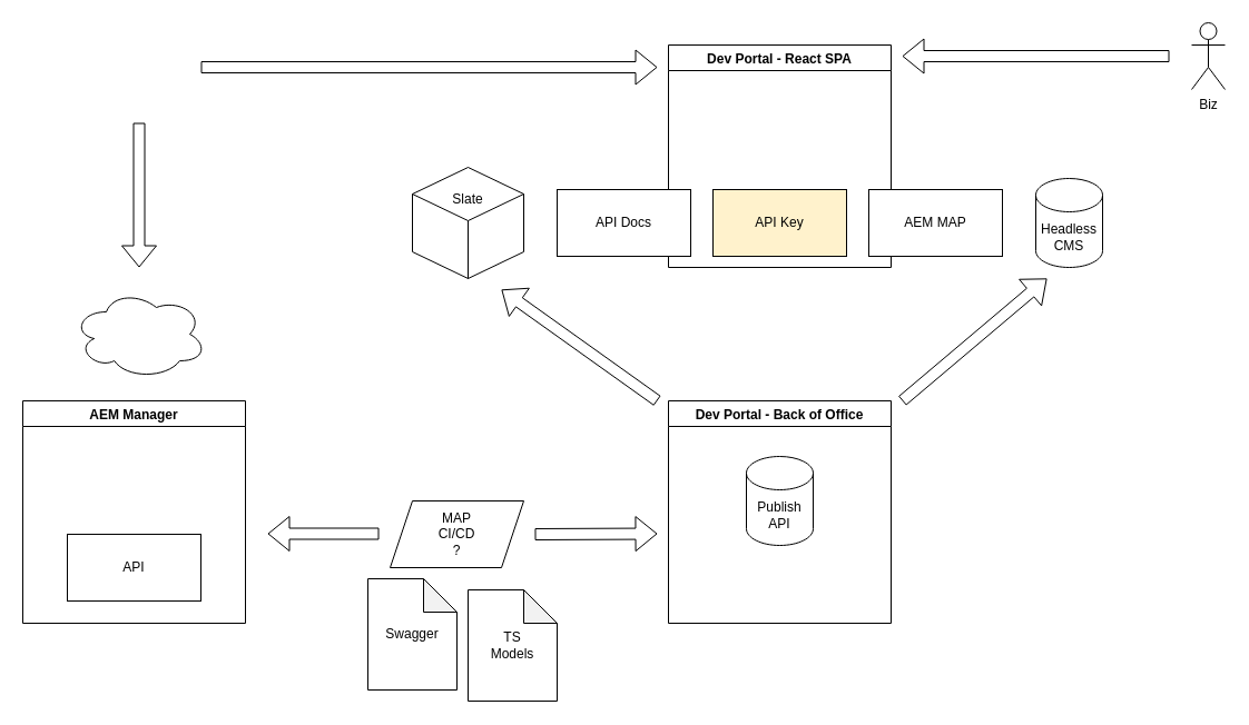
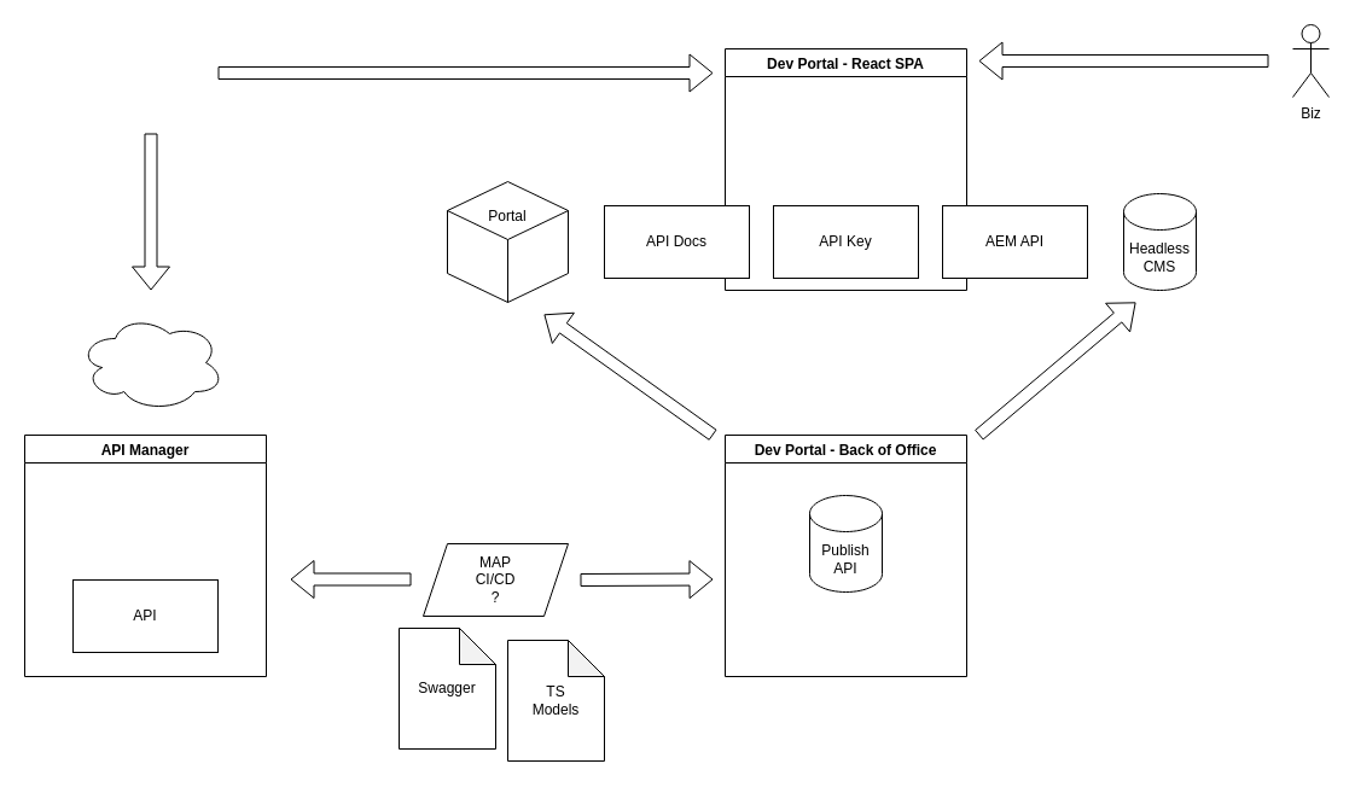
- <mxCell id="6" value="Slate&lt;br&gt;&lt;br&gt;&lt;br&gt;&lt;br&gt;" style="whiteSpace=wrap;html=1;shape=mxgraph.basic.isocube;isoAngle=15;" vertex="1" parent="1"><mxGeometry x="370" y="150" width="100" height="100" as="geometry" /></mxCell>
+ <mxCell id="6" value="Portal&lt;br&gt;&lt;br&gt;&lt;br&gt;&lt;br&gt;" style="whiteSpace=wrap;html=1;shape=mxgraph.basic.isocube;isoAngle=15;" vertex="1" parent="1"><mxGeometry x="370" y="150" width="100" height="100" as="geometry" /></mxCell>
- <mxCell id="4" value="API Key" style="rounded=0;whiteSpace=wrap;html=1;fillColor=#fff2cc;" vertex="1" parent="3"><mxGeometry x="40" y="130" width="120" height="60" as="geometry" /></mxCell>
+ <mxCell id="4" value="API Key" style="rounded=0;whiteSpace=wrap;html=1;" vertex="1" parent="3"><mxGeometry x="40" y="130" width="120" height="60" as="geometry" /></mxCell>
- <mxCell id="5" value="AEM MAP" style="rounded=0;whiteSpace=wrap;html=1;" vertex="1" parent="1"><mxGeometry x="780" y="170" width="120" height="60" as="geometry" /></mxCell>
+ <mxCell id="5" value="AEM API" style="rounded=0;whiteSpace=wrap;html=1;" vertex="1" parent="1"><mxGeometry x="780" y="170" width="120" height="60" as="geometry" /></mxCell>
- <mxCell id="13" value="AEM Manager" style="swimlane;" vertex="1" parent="1"><mxGeometry x="20" y="360" width="200" height="200" as="geometry" /></mxCell>
+ <mxCell id="13" value="API Manager" style="swimlane;" vertex="1" parent="1"><mxGeometry x="20" y="360" width="200" height="200" as="geometry" /></mxCell>
